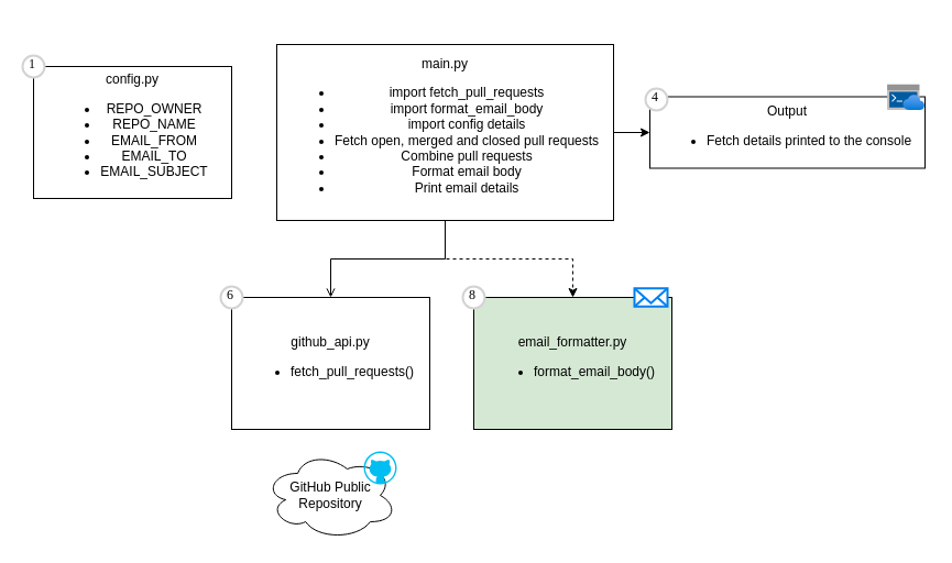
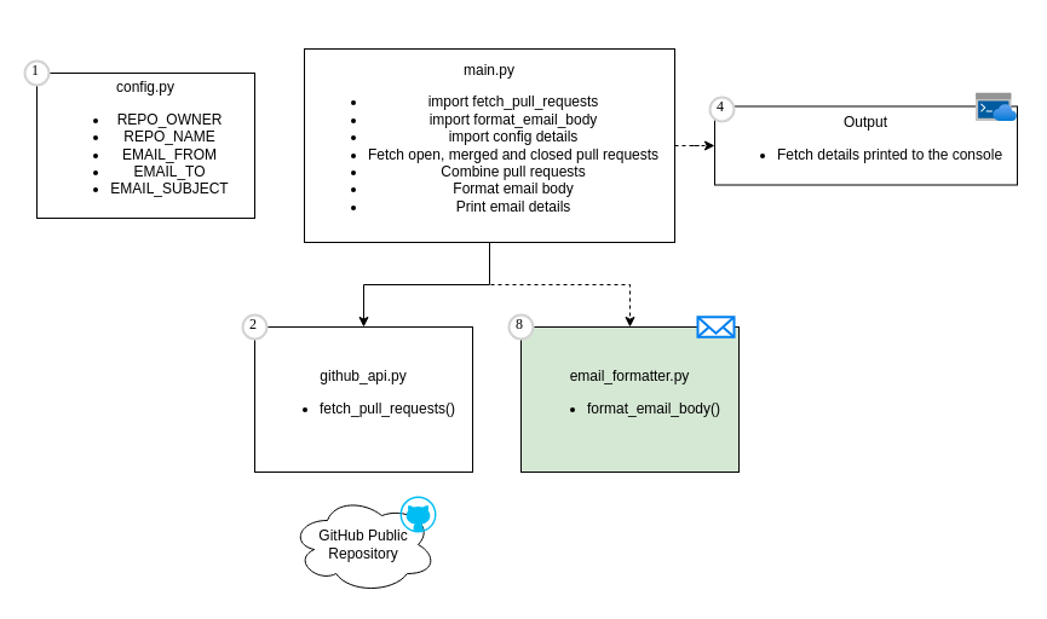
- <mxCell id="2" style="edgeStyle=orthogonalEdgeStyle;rounded=0;orthogonalLoop=1;jettySize=auto;html=1;entryX=0;entryY=0.5;entryDx=0;entryDy=0;" edge="1" parent="1" source="5" target="20"><mxGeometry relative="1" as="geometry" /></mxCell>
+ <mxCell id="2" style="edgeStyle=orthogonalEdgeStyle;rounded=0;orthogonalLoop=1;jettySize=auto;html=1;entryX=0;entryY=0.5;entryDx=0;entryDy=0;dashed=1;" edge="1" parent="1" source="5" target="20"><mxGeometry relative="1" as="geometry" /></mxCell>
- <mxCell id="3" style="edgeStyle=orthogonalEdgeStyle;rounded=0;orthogonalLoop=1;jettySize=auto;html=1;entryX=0.5;entryY=0;entryDx=0;entryDy=0;endArrow=open;" edge="1" parent="1" source="5" target="17"><mxGeometry relative="1" as="geometry" /></mxCell>
+ <mxCell id="3" style="edgeStyle=orthogonalEdgeStyle;rounded=0;orthogonalLoop=1;jettySize=auto;html=1;entryX=0.5;entryY=0;entryDx=0;entryDy=0;" edge="1" parent="1" source="5" target="17"><mxGeometry relative="1" as="geometry" /></mxCell>
- <mxCell id="18" value="6" style="ellipse;whiteSpace=wrap;html=1;aspect=fixed;strokeWidth=2;fontFamily=Tahoma;spacingBottom=4;spacingRight=2;strokeColor=#d3d3d3;" vertex="1" parent="16"><mxGeometry width="20" height="20" as="geometry" /></mxCell>
+ <mxCell id="18" value="2" style="ellipse;whiteSpace=wrap;html=1;aspect=fixed;strokeWidth=2;fontFamily=Tahoma;spacingBottom=4;spacingRight=2;strokeColor=#d3d3d3;" vertex="1" parent="16"><mxGeometry width="20" height="20" as="geometry" /></mxCell>
